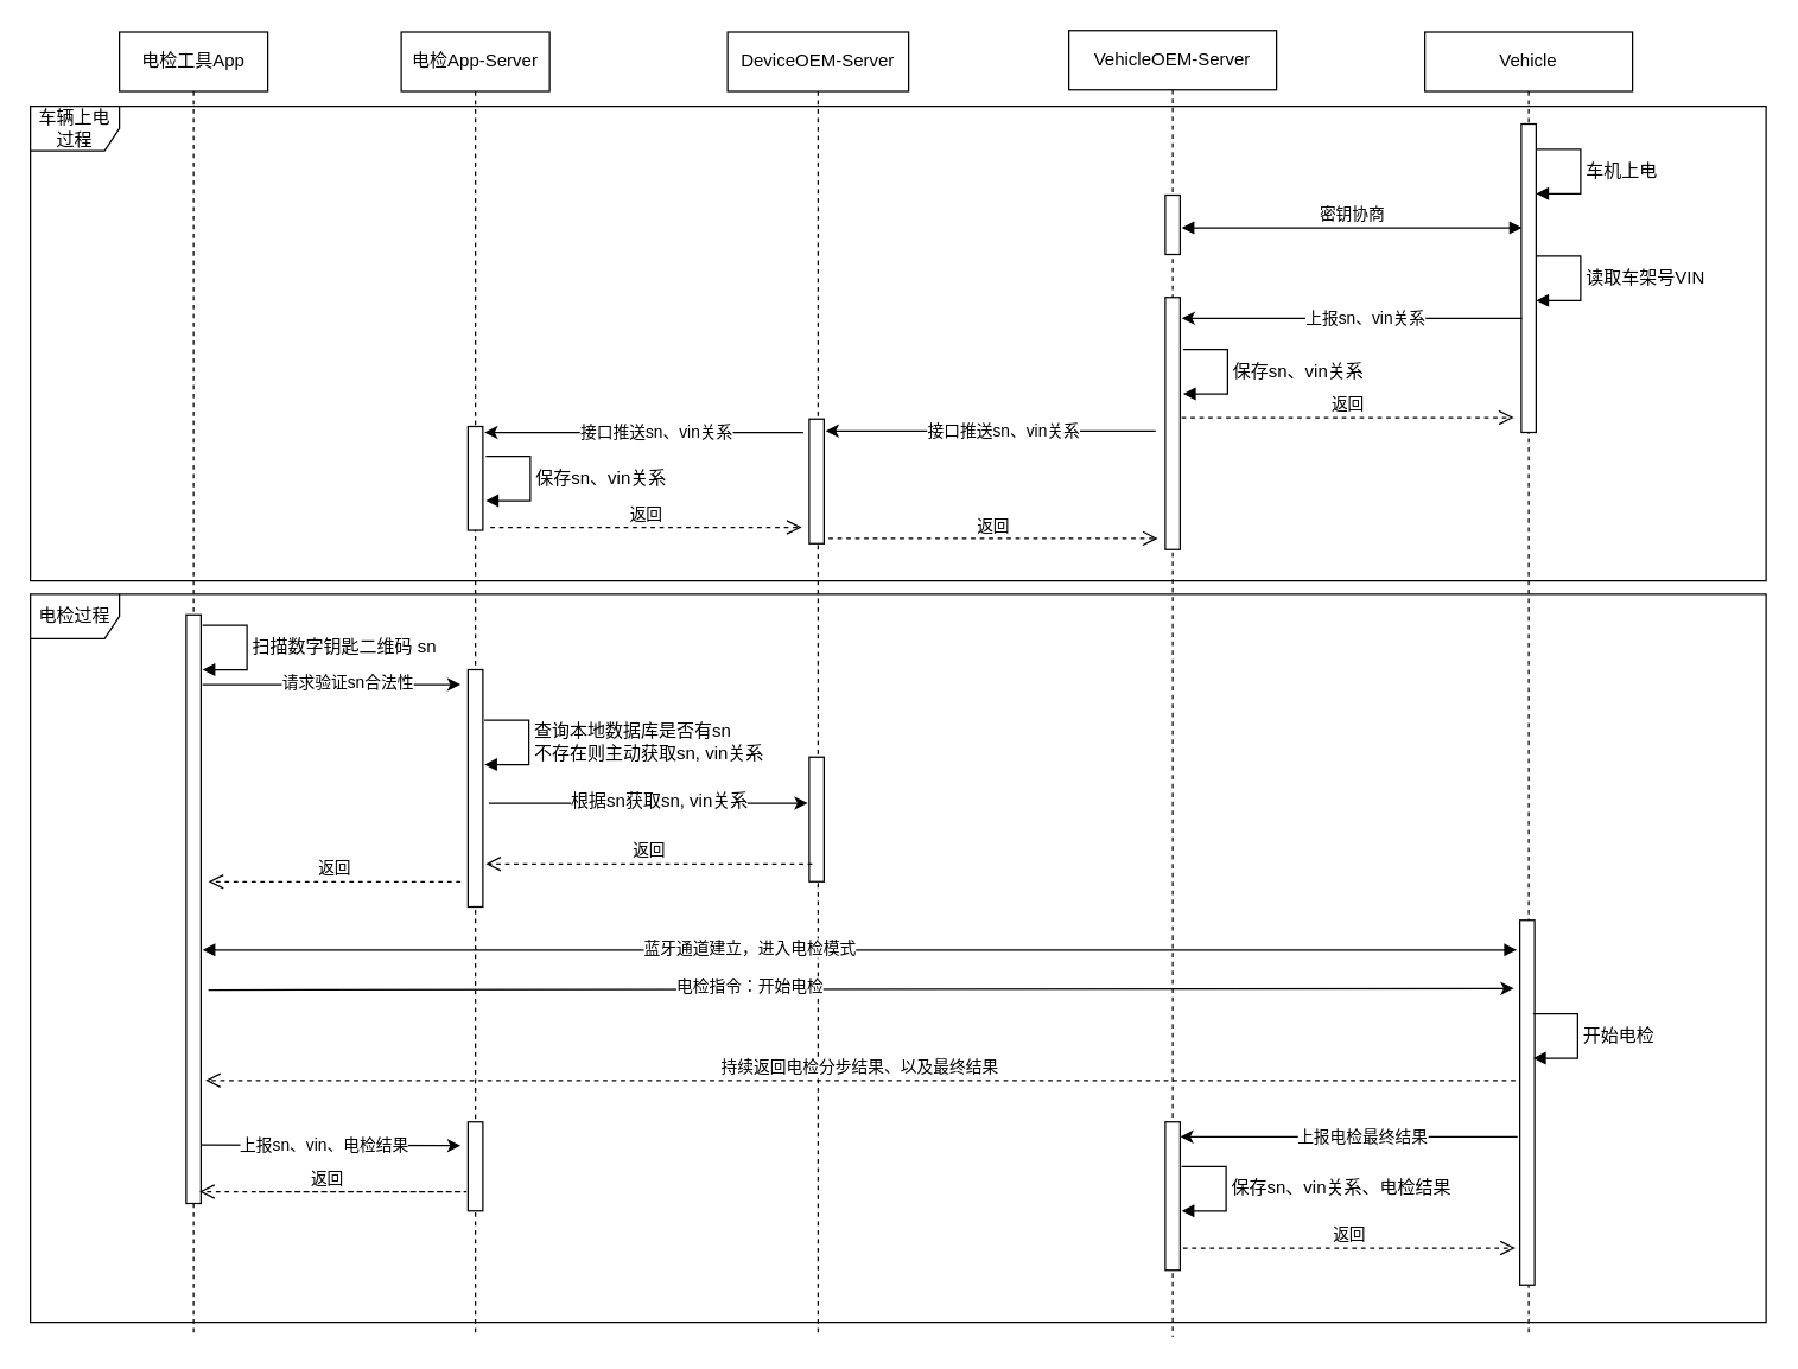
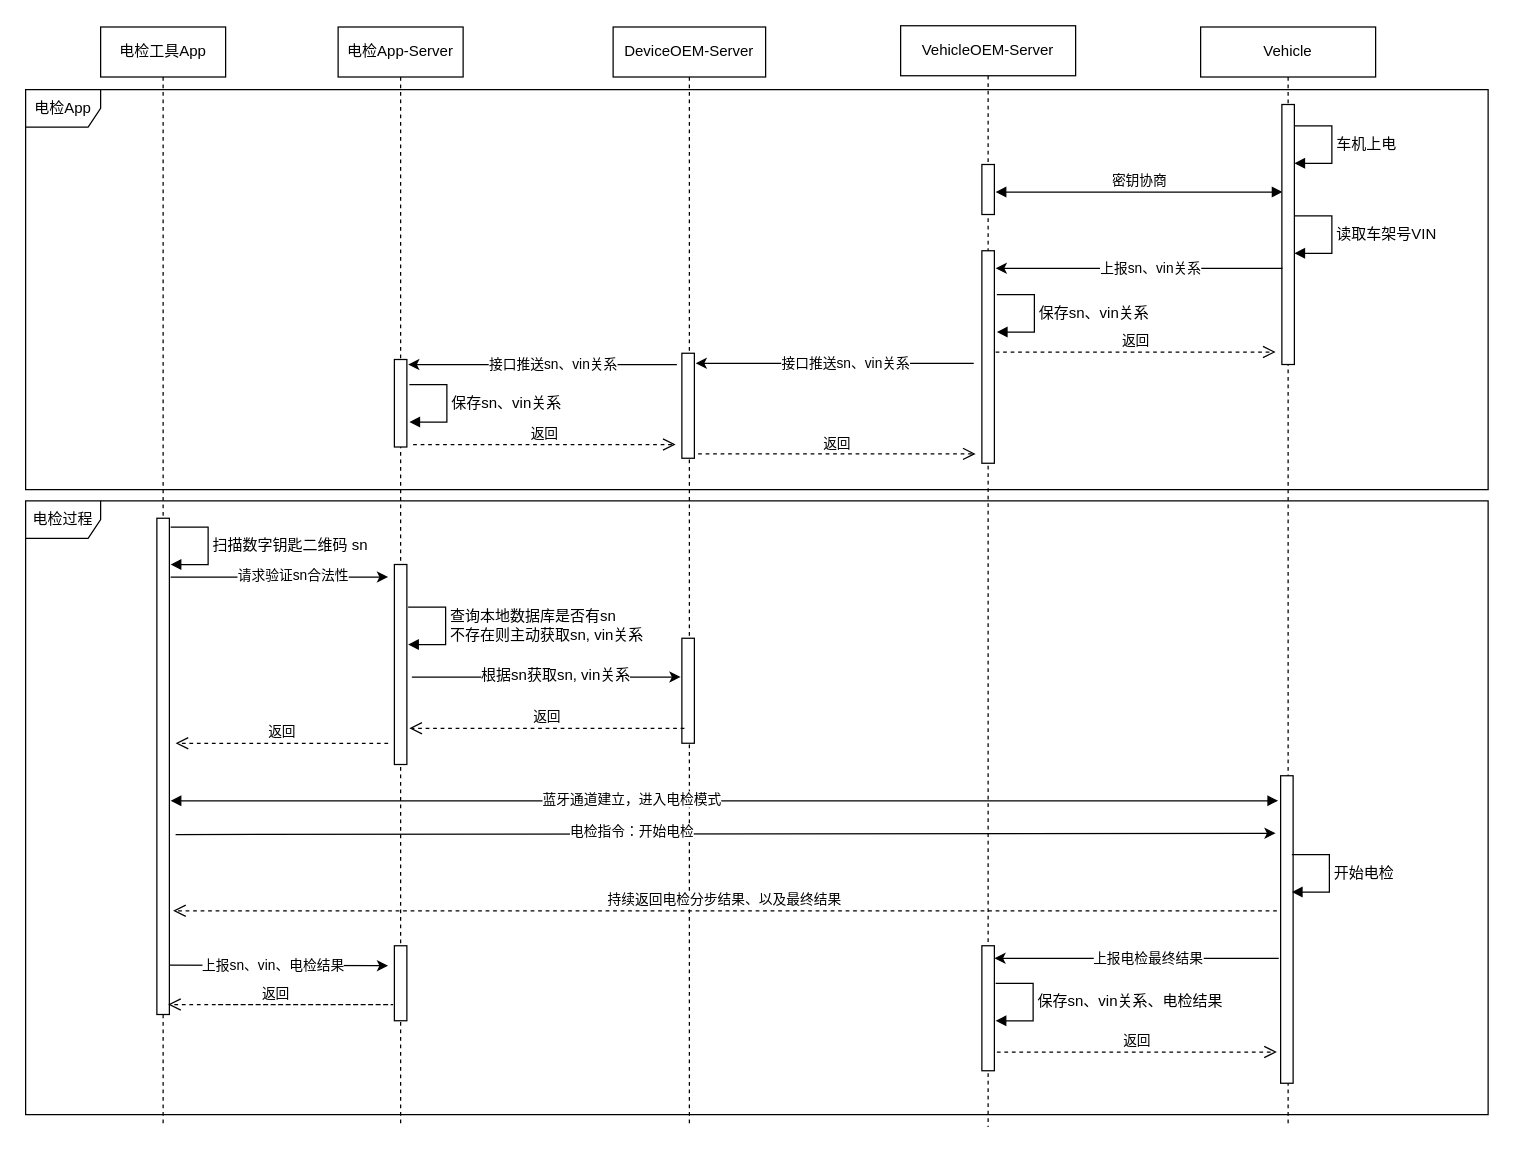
- <mxCell id="47" value="车辆上电过程" style="shape=umlFrame;whiteSpace=wrap;html=1;pointerEvents=0;sketch=0;strokeColor=default;align=center;verticalAlign=middle;fontFamily=Helvetica;fontSize=12;fontColor=default;fillColor=default;" parent="1" vertex="1"><mxGeometry x="20" y="71" width="1170" height="320" as="geometry" /></mxCell>
+ <mxCell id="47" value="电检App" style="shape=umlFrame;whiteSpace=wrap;html=1;pointerEvents=0;sketch=0;strokeColor=default;align=center;verticalAlign=middle;fontFamily=Helvetica;fontSize=12;fontColor=default;fillColor=default;" parent="1" vertex="1"><mxGeometry x="20" y="71" width="1170" height="320" as="geometry" /></mxCell>
